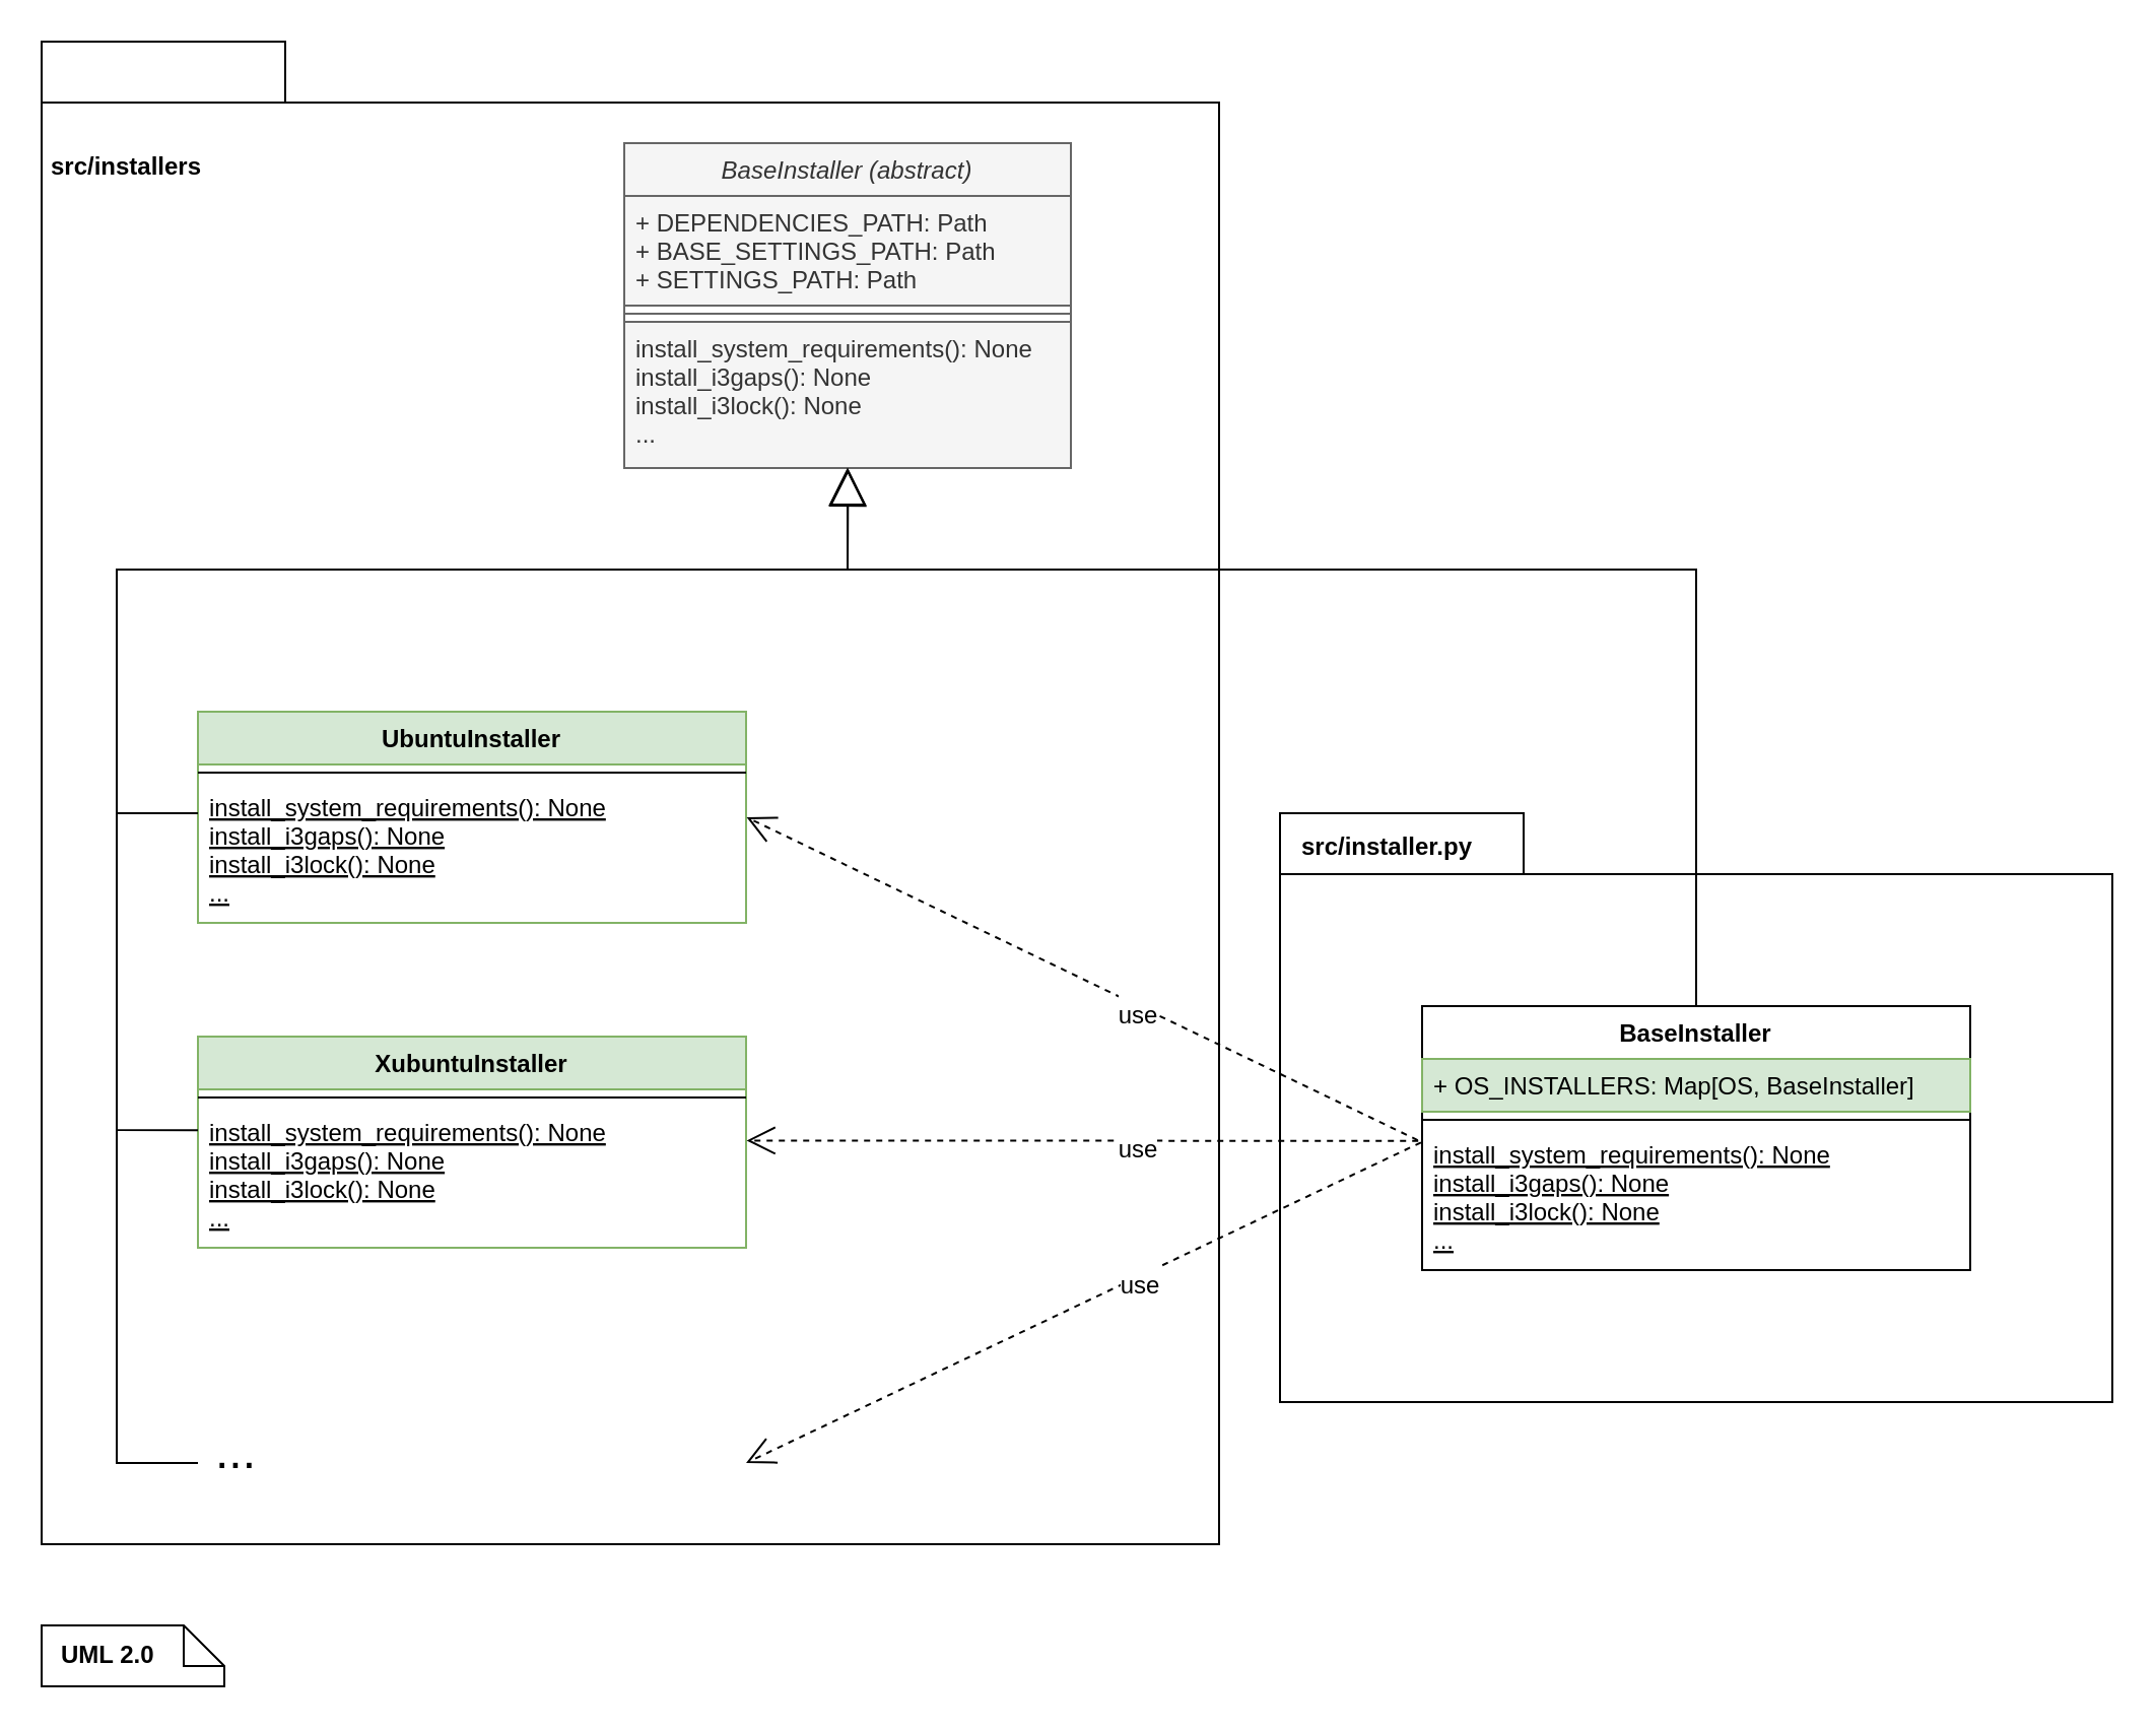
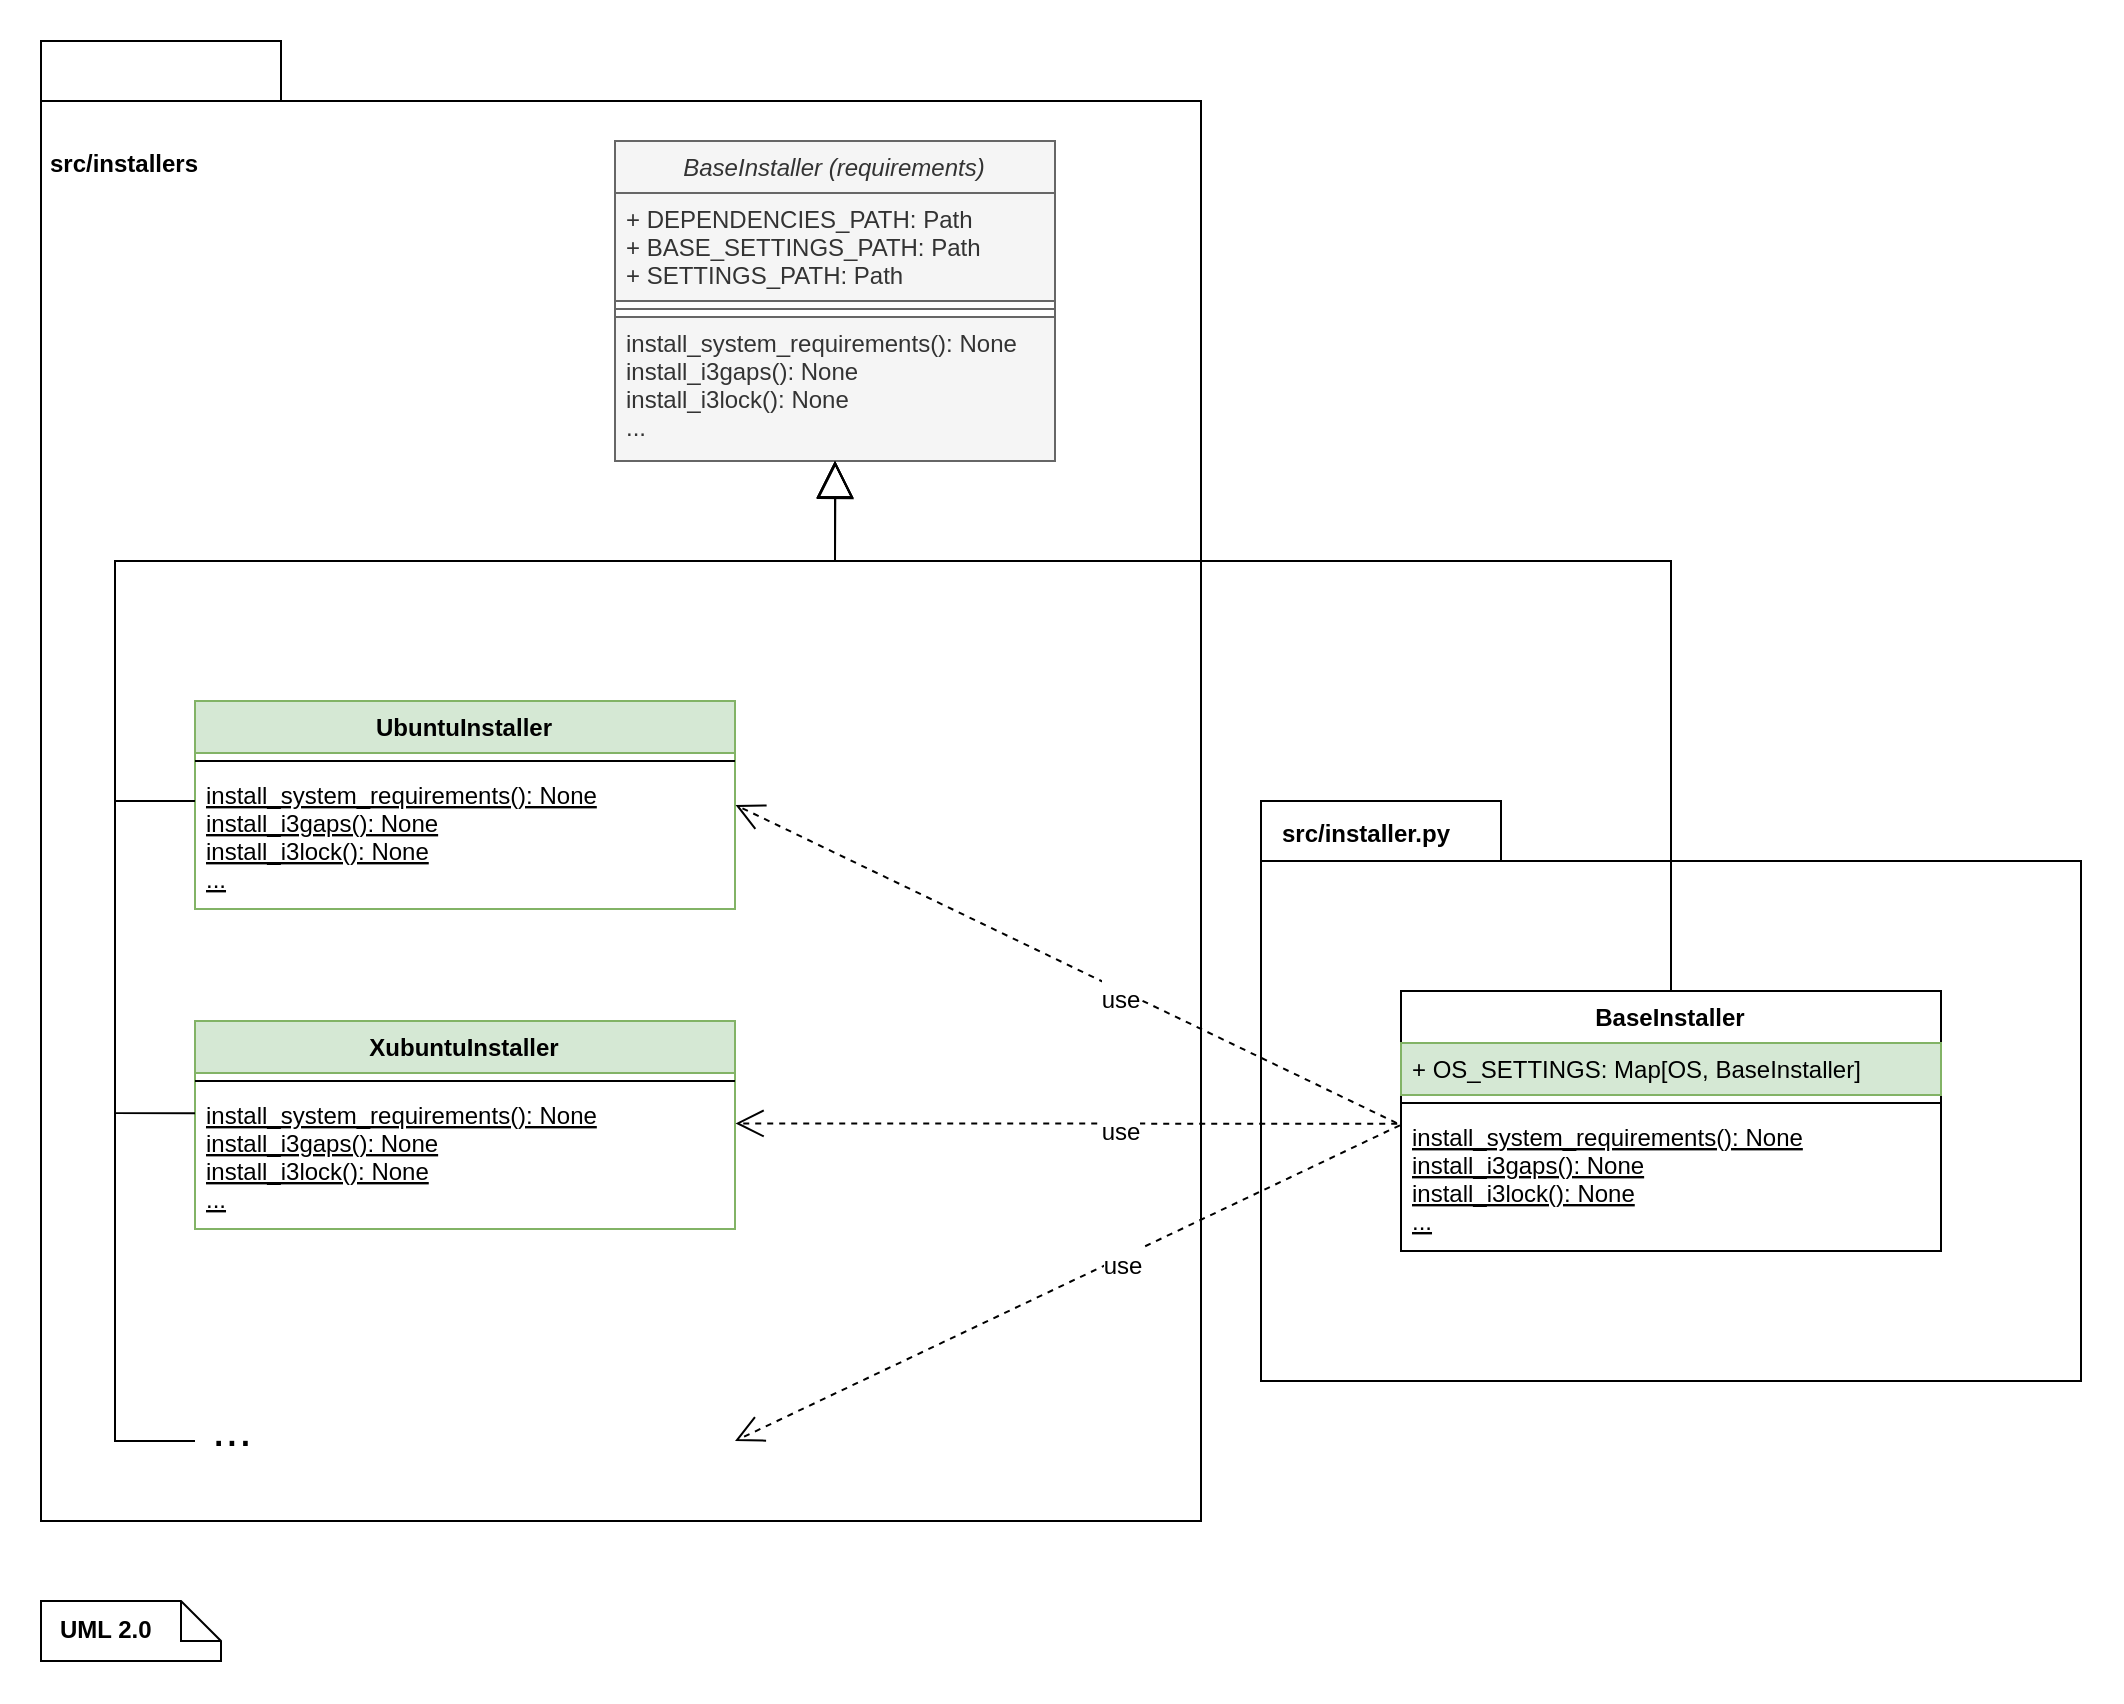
- <mxCell id="7" value="BaseInstaller (abstract)" style="swimlane;fontStyle=2;align=center;verticalAlign=top;childLayout=stackLayout;horizontal=1;startSize=26;horizontalStack=0;resizeParent=1;resizeLast=0;collapsible=1;marginBottom=0;rounded=0;shadow=0;strokeWidth=1;fillColor=#f5f5f5;fontColor=#333333;strokeColor=#666666;" parent="6" vertex="1"><mxGeometry x="307" y="70" width="220" height="160" as="geometry"><mxRectangle x="230" y="140" width="160" height="26" as="alternateBounds" /></mxGeometry></mxCell>
+ <mxCell id="7" value="BaseInstaller (requirements)" style="swimlane;fontStyle=2;align=center;verticalAlign=top;childLayout=stackLayout;horizontal=1;startSize=26;horizontalStack=0;resizeParent=1;resizeLast=0;collapsible=1;marginBottom=0;rounded=0;shadow=0;strokeWidth=1;fillColor=#f5f5f5;fontColor=#333333;strokeColor=#666666;" parent="6" vertex="1"><mxGeometry x="307" y="70" width="220" height="160" as="geometry"><mxRectangle x="230" y="140" width="160" height="26" as="alternateBounds" /></mxGeometry></mxCell>
- <mxCell id="12" value="+ OS_INSTALLERS: Map[OS, BaseInstaller]" style="text;align=left;verticalAlign=top;spacingLeft=4;spacingRight=4;overflow=hidden;rotatable=0;points=[[0,0.5],[1,0.5]];portConstraint=eastwest;fillColor=#d5e8d4;strokeColor=#82b366;" parent="11" vertex="1"><mxGeometry y="26" width="270" height="26" as="geometry" /></mxCell>
+ <mxCell id="12" value="+ OS_SETTINGS: Map[OS, BaseInstaller]" style="text;align=left;verticalAlign=top;spacingLeft=4;spacingRight=4;overflow=hidden;rotatable=0;points=[[0,0.5],[1,0.5]];portConstraint=eastwest;fillColor=#d5e8d4;strokeColor=#82b366;" parent="11" vertex="1"><mxGeometry y="26" width="270" height="26" as="geometry" /></mxCell>
